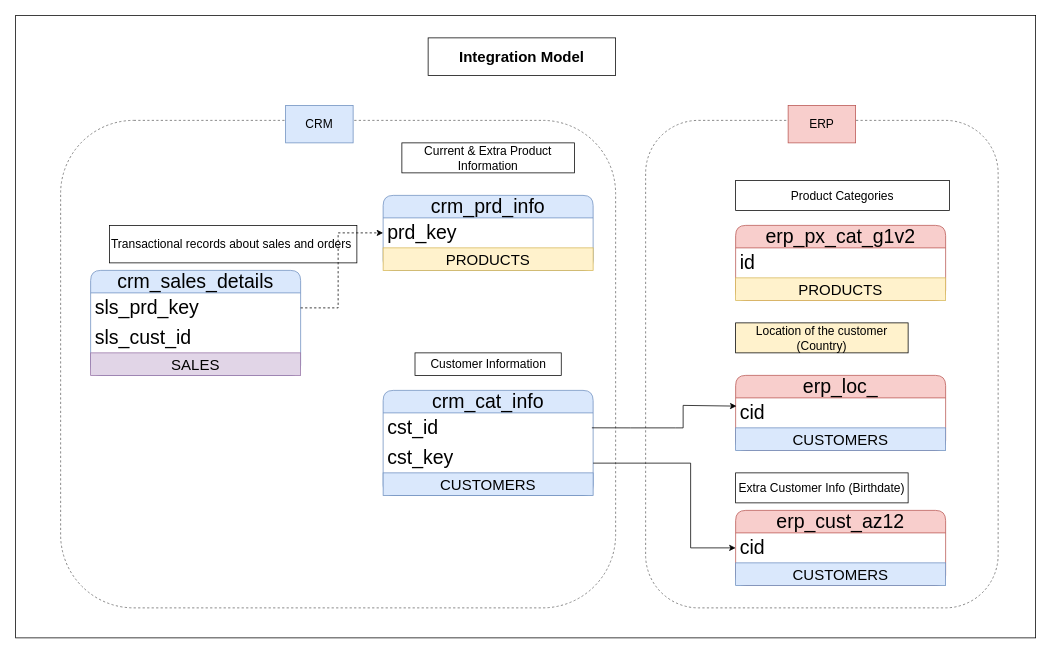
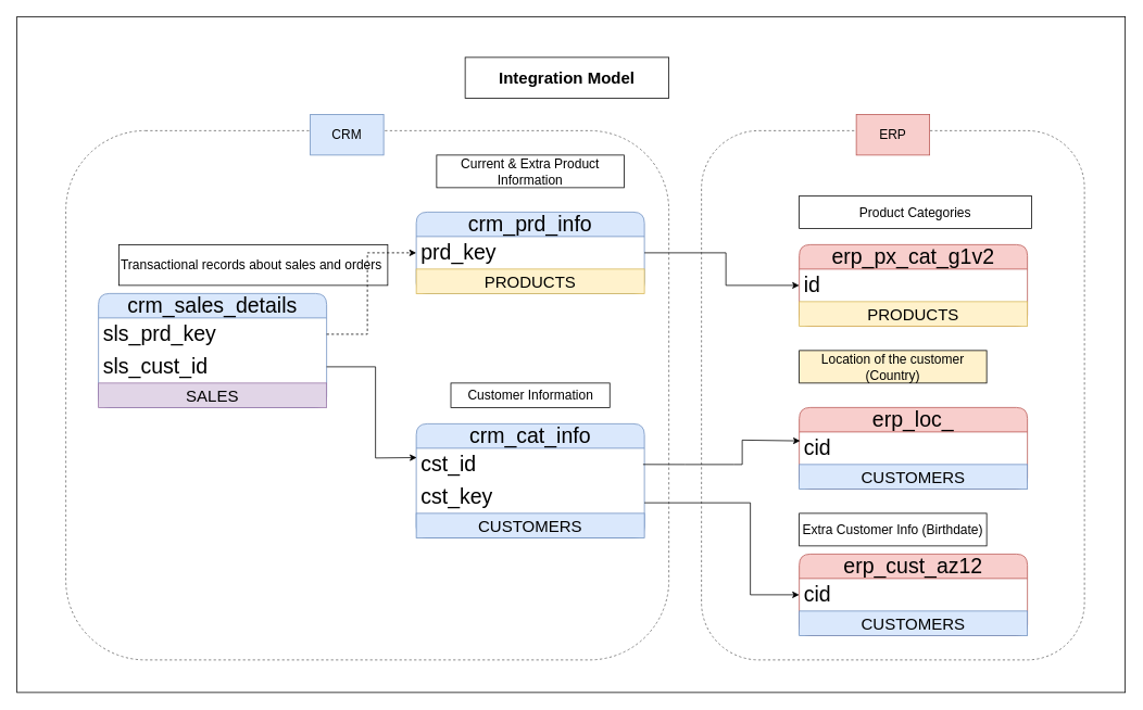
- <mxCell id="10" value="&lt;b&gt;&lt;font style=&quot;font-size: 20px;&quot;&gt;Integration Model&lt;/font&gt;&lt;/b&gt;" style="rounded=0;whiteSpace=wrap;html=1;" vertex="1" parent="1"><mxGeometry x="570" y="50" width="250" height="50" as="geometry" /></mxCell>
+ <mxCell id="10" value="&lt;b&gt;&lt;font style=&quot;font-size: 20px;&quot;&gt;Integration Model&lt;/font&gt;&lt;/b&gt;" style="rounded=0;whiteSpace=wrap;html=1;" vertex="1" parent="1"><mxGeometry x="570" y="70" width="250" height="50" as="geometry" /></mxCell>
+ <mxCell id="36" style="edgeStyle=none;rounded=0;orthogonalLoop=1;jettySize=auto;html=1;exitX=1;exitY=0.5;exitDx=0;exitDy=0;entryX=0;entryY=0.5;entryDx=0;entryDy=0;" edge="1" parent="1" source="12" target="33"><mxGeometry relative="1" as="geometry"><Array as="points"><mxPoint x="890" y="310" /><mxPoint x="890" y="350" /></Array></mxGeometry></mxCell>
+ <mxCell id="21" style="edgeStyle=none;rounded=0;orthogonalLoop=1;jettySize=auto;html=1;entryX=0.002;entryY=0.288;entryDx=0;entryDy=0;entryPerimeter=0;" edge="1" parent="1" source="17" target="6"><mxGeometry relative="1" as="geometry"><Array as="points"><mxPoint y="450" x="460" /><mxPoint y="562" x="460" /></Array></mxGeometry></mxCell>
